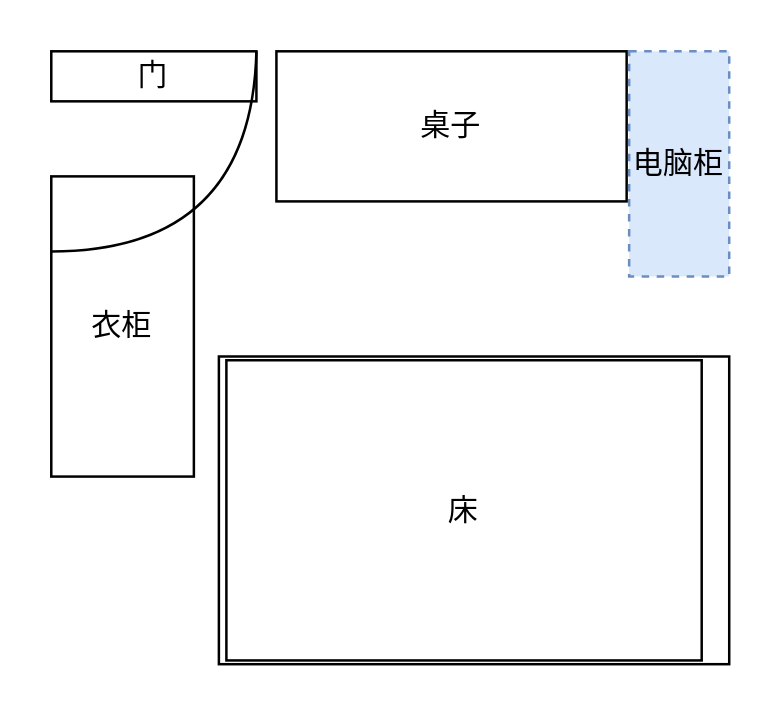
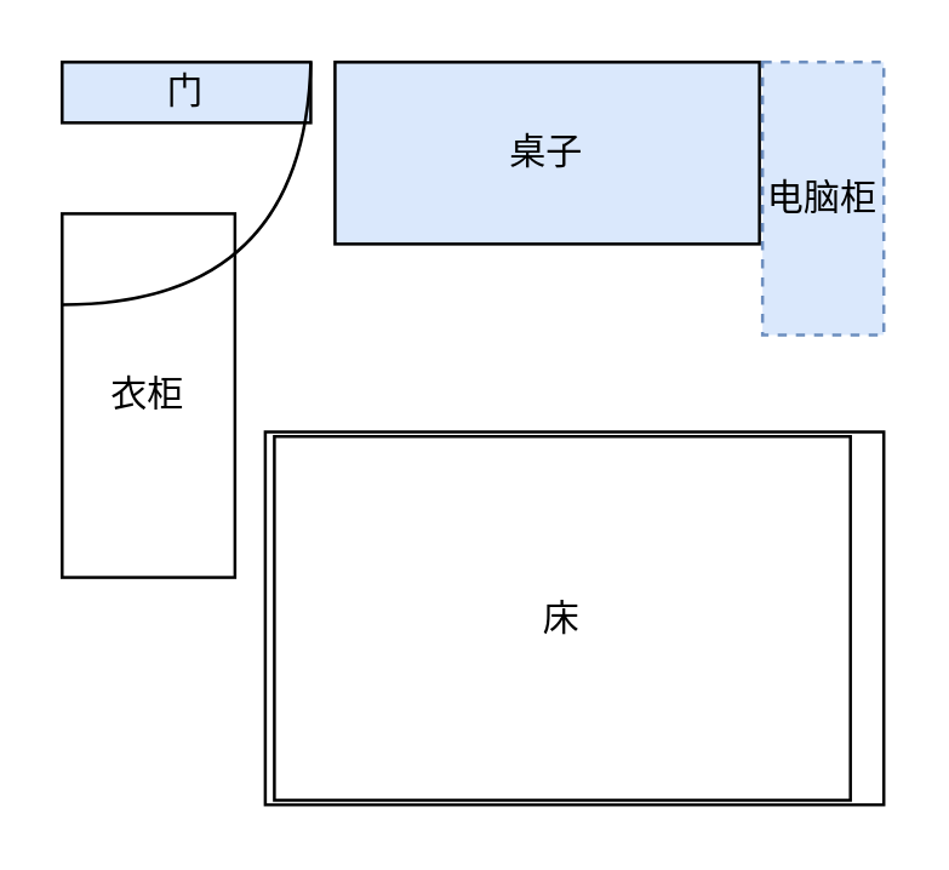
- <mxCell id="5" value="门" style="rounded=0;whiteSpace=wrap;html=1;" vertex="1" parent="1"><mxGeometry width="82" height="20" as="geometry" x="20" y="20" /></mxCell>
+ <mxCell id="5" value="门" style="rounded=0;whiteSpace=wrap;html=1;fillColor=#dae8fc;" vertex="1" parent="1"><mxGeometry width="82" height="20" as="geometry" x="20" y="20" /></mxCell>
- <mxCell id="6" value="桌子" style="rounded=0;whiteSpace=wrap;html=1;labelBorderColor=none;glass=0;shadow=0;horizontal=1;verticalAlign=middle;textShadow=0;labelBackgroundColor=none;" vertex="1" parent="1"><mxGeometry x="110" width="140" height="60" as="geometry" y="20" /></mxCell>
+ <mxCell id="6" value="桌子" style="rounded=0;whiteSpace=wrap;html=1;labelBorderColor=none;glass=0;shadow=0;horizontal=1;verticalAlign=middle;textShadow=0;labelBackgroundColor=none;fillColor=#dae8fc;" vertex="1" parent="1"><mxGeometry x="110" width="140" height="60" as="geometry" y="20" /></mxCell>
